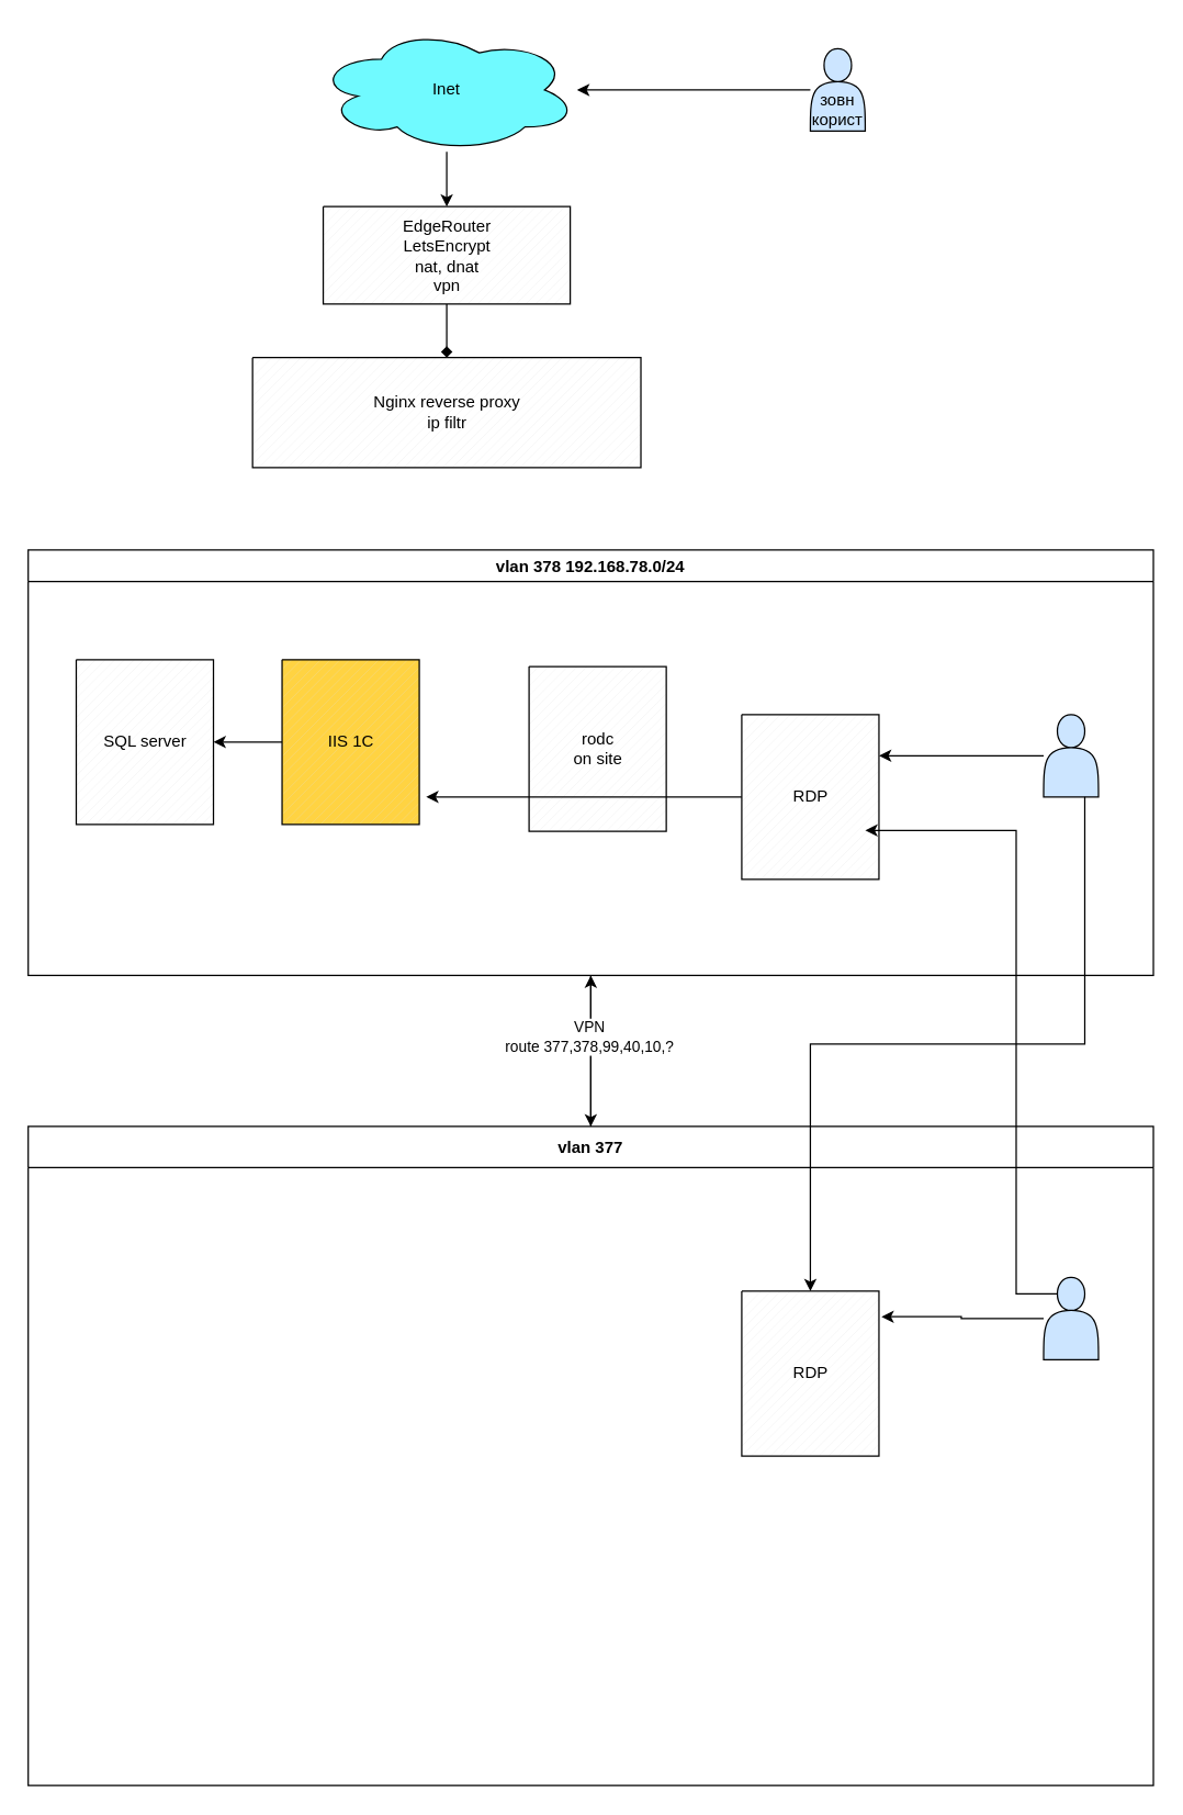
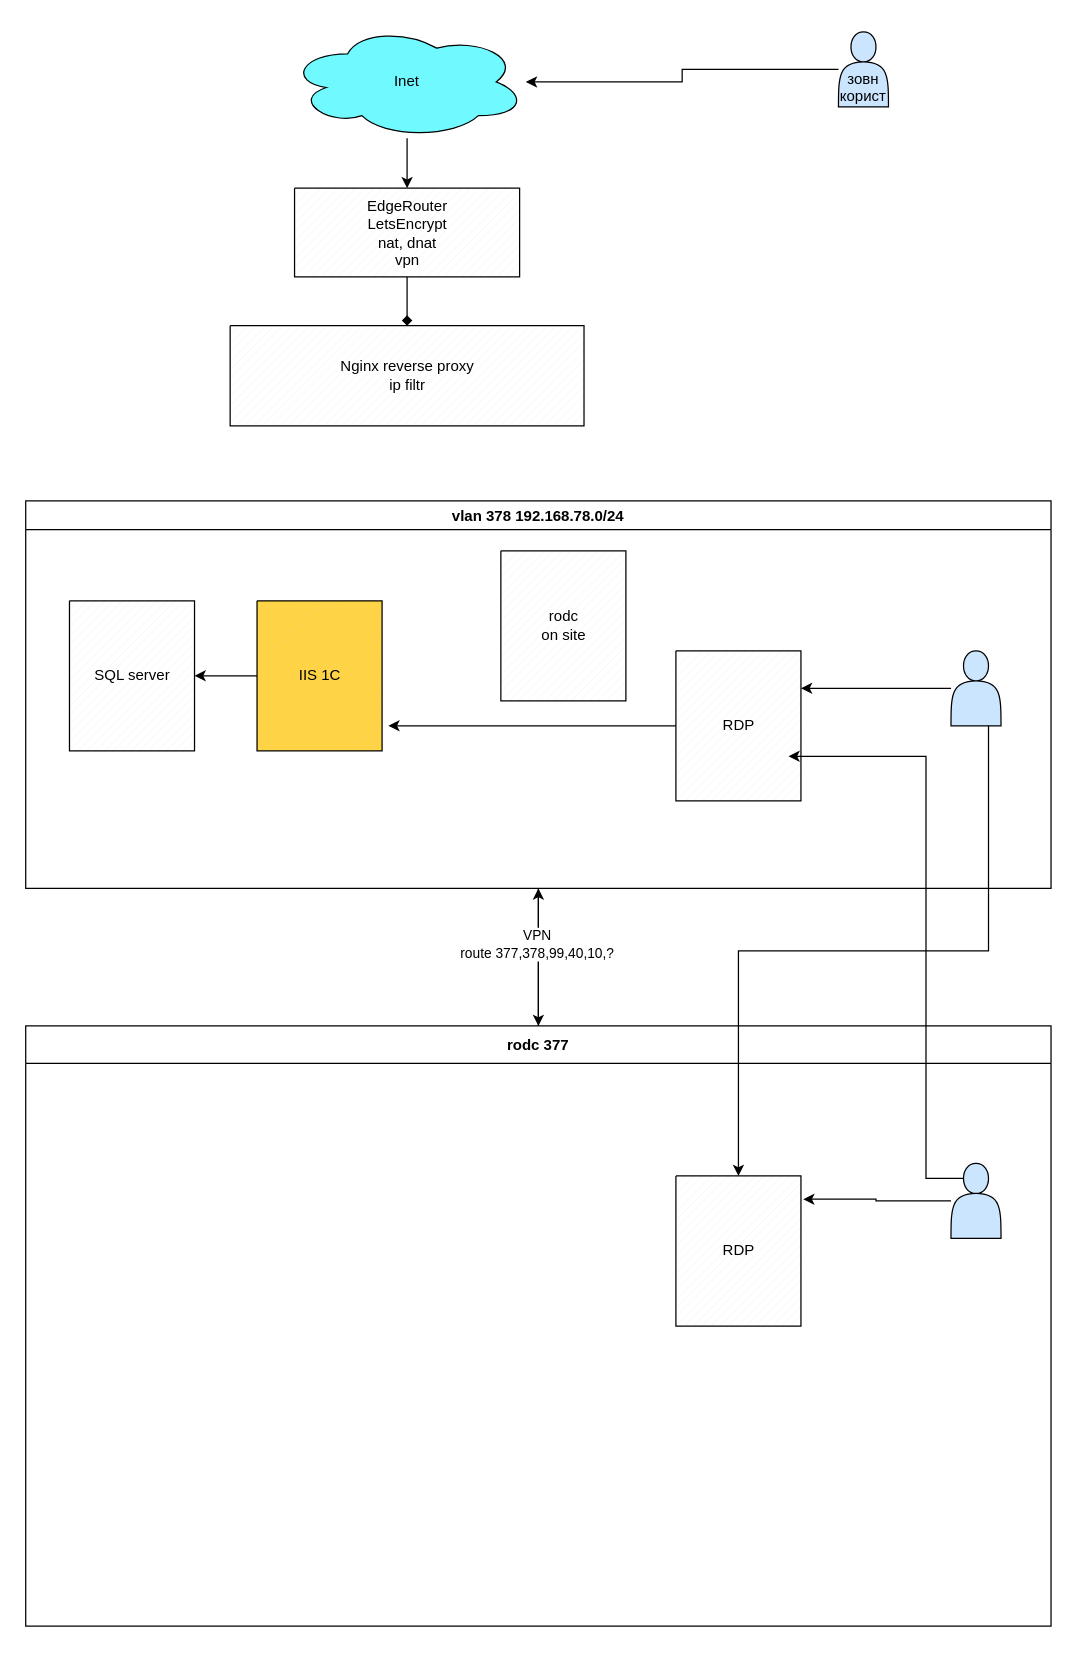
- <mxCell id="17" value="&lt;div&gt;&lt;br&gt;&lt;/div&gt;&lt;div&gt;&lt;br&gt;&lt;/div&gt;зовн&lt;div&gt;корист&lt;/div&gt;" style="shape=actor;whiteSpace=wrap;html=1;fillColor=#CCE5FF;" vertex="1" parent="1"><mxGeometry x="590" y="35" width="40" height="60" as="geometry" /></mxCell>
+ <mxCell id="17" value="&lt;div&gt;&lt;br&gt;&lt;/div&gt;&lt;div&gt;&lt;br&gt;&lt;/div&gt;зовн&lt;div&gt;корист&lt;/div&gt;" style="shape=actor;whiteSpace=wrap;html=1;fillColor=#CCE5FF;" vertex="1" parent="1"><mxGeometry x="670" y="25" width="40" height="60" as="geometry" /></mxCell>
- <mxCell id="8" value="rodc&lt;div&gt;on site&lt;/div&gt;" style="verticalLabelPosition=middle;verticalAlign=middle;html=1;shape=mxgraph.basic.patternFillRect;fillStyle=diag;step=5;fillStrokeWidth=0.2;fillStrokeColor=#dddddd;labelPosition=center;align=center;" vertex="1" parent="7"><mxGeometry x="365" y="85" width="100" height="120" as="geometry" /></mxCell>
+ <mxCell id="8" value="rodc&lt;div&gt;on site&lt;/div&gt;" style="verticalLabelPosition=middle;verticalAlign=middle;html=1;shape=mxgraph.basic.patternFillRect;fillStyle=diag;step=5;fillStrokeWidth=0.2;fillStrokeColor=#dddddd;labelPosition=center;align=center;" vertex="1" parent="7"><mxGeometry x="380" y="40" width="100" height="120" as="geometry" /></mxCell>
- <mxCell id="18" value="vlan 377" style="swimlane;startSize=30;" vertex="1" parent="1"><mxGeometry y="820" width="820" height="480" as="geometry" x="20" /></mxCell>
+ <mxCell id="18" value="rodc 377" style="swimlane;startSize=30;" vertex="1" parent="1"><mxGeometry y="820" width="820" height="480" as="geometry" x="20" /></mxCell>
